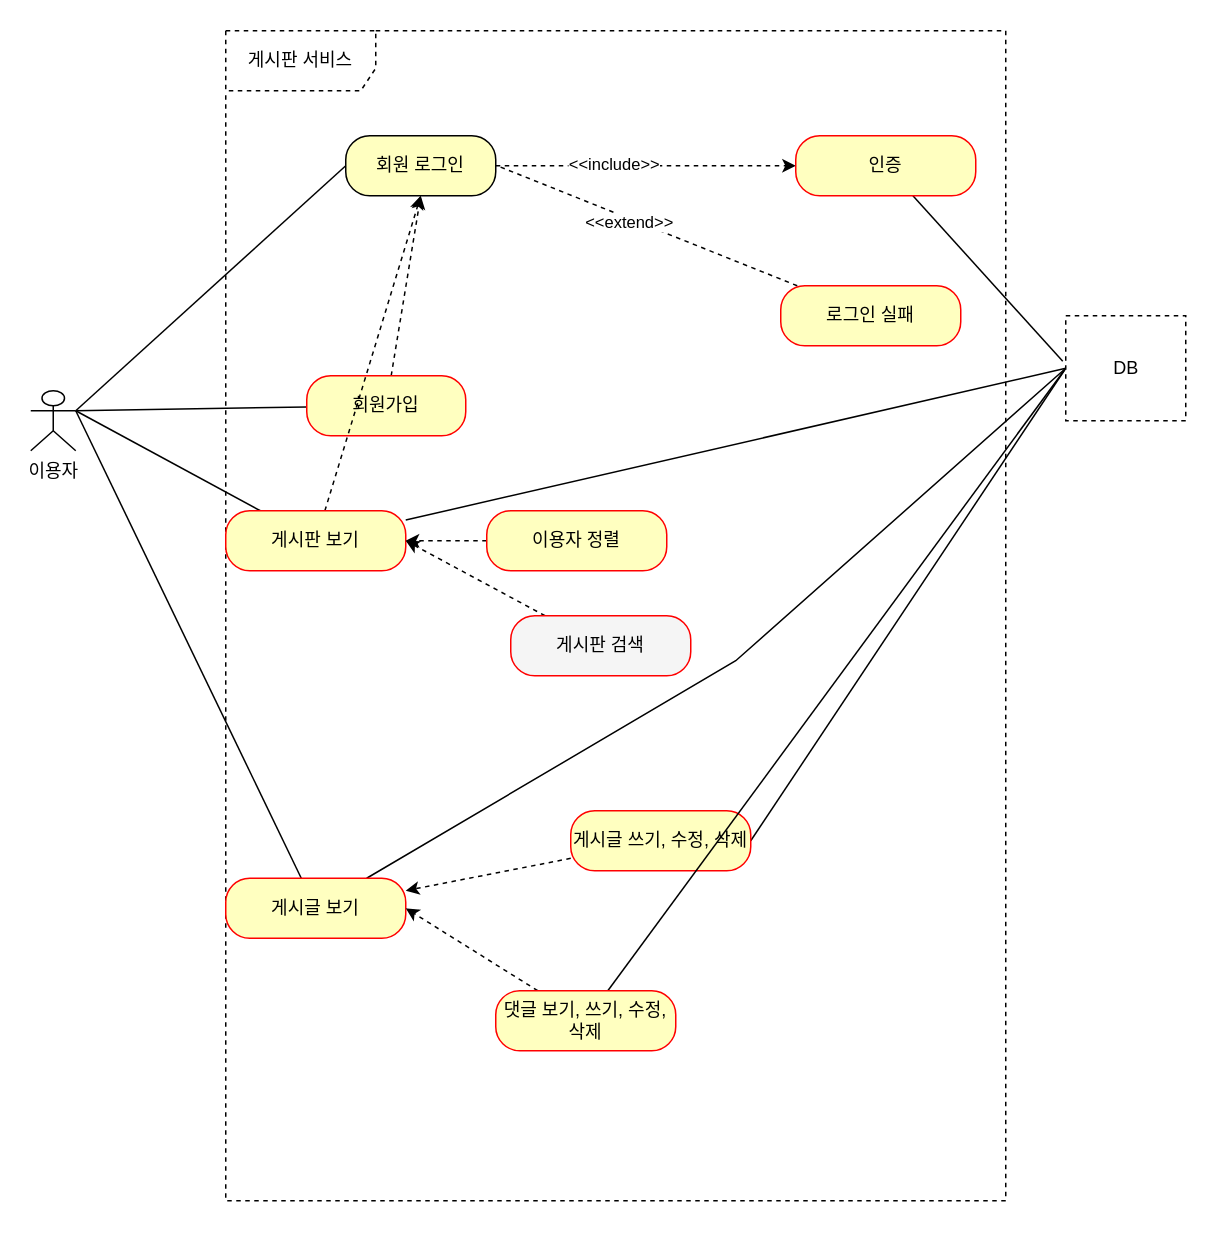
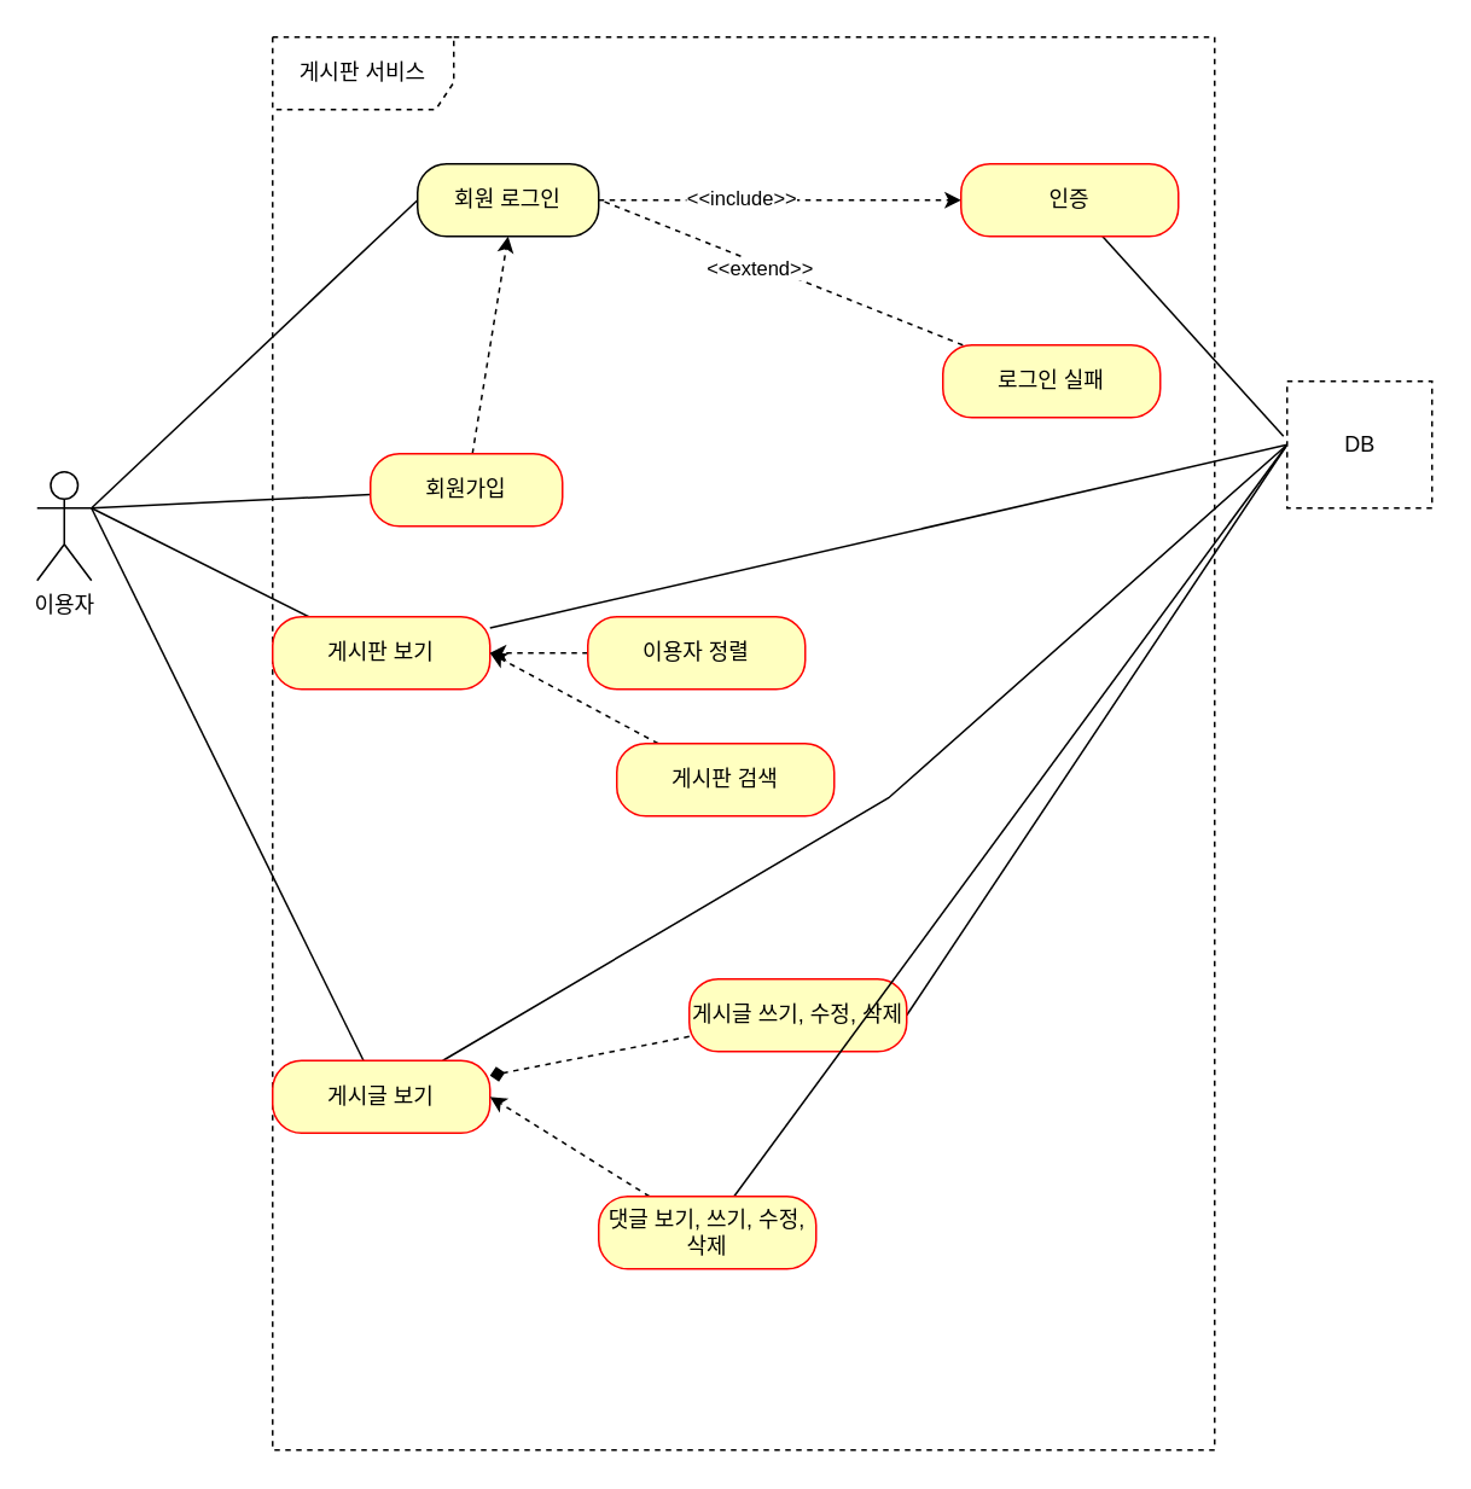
- <mxCell id="7" style="edgeStyle=none;rounded=0;orthogonalLoop=1;jettySize=auto;html=1;entryX=0.5;entryY=1;entryDx=0;entryDy=0;dashed=1;endArrow=classic;endFill=1;" edge="1" parent="1" source="10" target="14"><mxGeometry relative="1" as="geometry" /></mxCell>
- <mxCell id="2" value="이용자" style="shape=umlActor;verticalLabelPosition=bottom;verticalAlign=top;html=1;" vertex="1" parent="1"><mxGeometry x="20" y="260" width="30" height="40" as="geometry" /></mxCell>
+ <mxCell id="2" value="이용자" style="shape=umlActor;verticalLabelPosition=bottom;verticalAlign=top;html=1;" vertex="1" parent="1"><mxGeometry x="20" y="260" width="30" height="60" as="geometry" /></mxCell>
- <mxCell id="26" value="게시판 검색" style="rounded=1;whiteSpace=wrap;html=1;arcSize=40;fontColor=#000000;fillColor=#f5f5f5;strokeColor=#ff0000;" vertex="1" parent="1"><mxGeometry x="340" y="410" width="120" height="40" as="geometry" /></mxCell>
+ <mxCell id="26" value="게시판 검색" style="rounded=1;whiteSpace=wrap;html=1;arcSize=40;fontColor=#000000;fillColor=#ffffc0;strokeColor=#ff0000;" vertex="1" parent="1"><mxGeometry x="340" y="410" width="120" height="40" as="geometry" /></mxCell>
- <mxCell id="27" style="edgeStyle=none;rounded=0;orthogonalLoop=1;jettySize=auto;html=1;dashed=1;endArrow=classic;endFill=1;" edge="1" parent="1" source="29" target="24"><mxGeometry relative="1" as="geometry" /></mxCell>
+ <mxCell id="27" style="edgeStyle=none;rounded=0;orthogonalLoop=1;jettySize=auto;html=1;dashed=1;endArrow=diamond;endFill=1;" edge="1" parent="1" source="29" target="24"><mxGeometry relative="1" as="geometry" /></mxCell>
